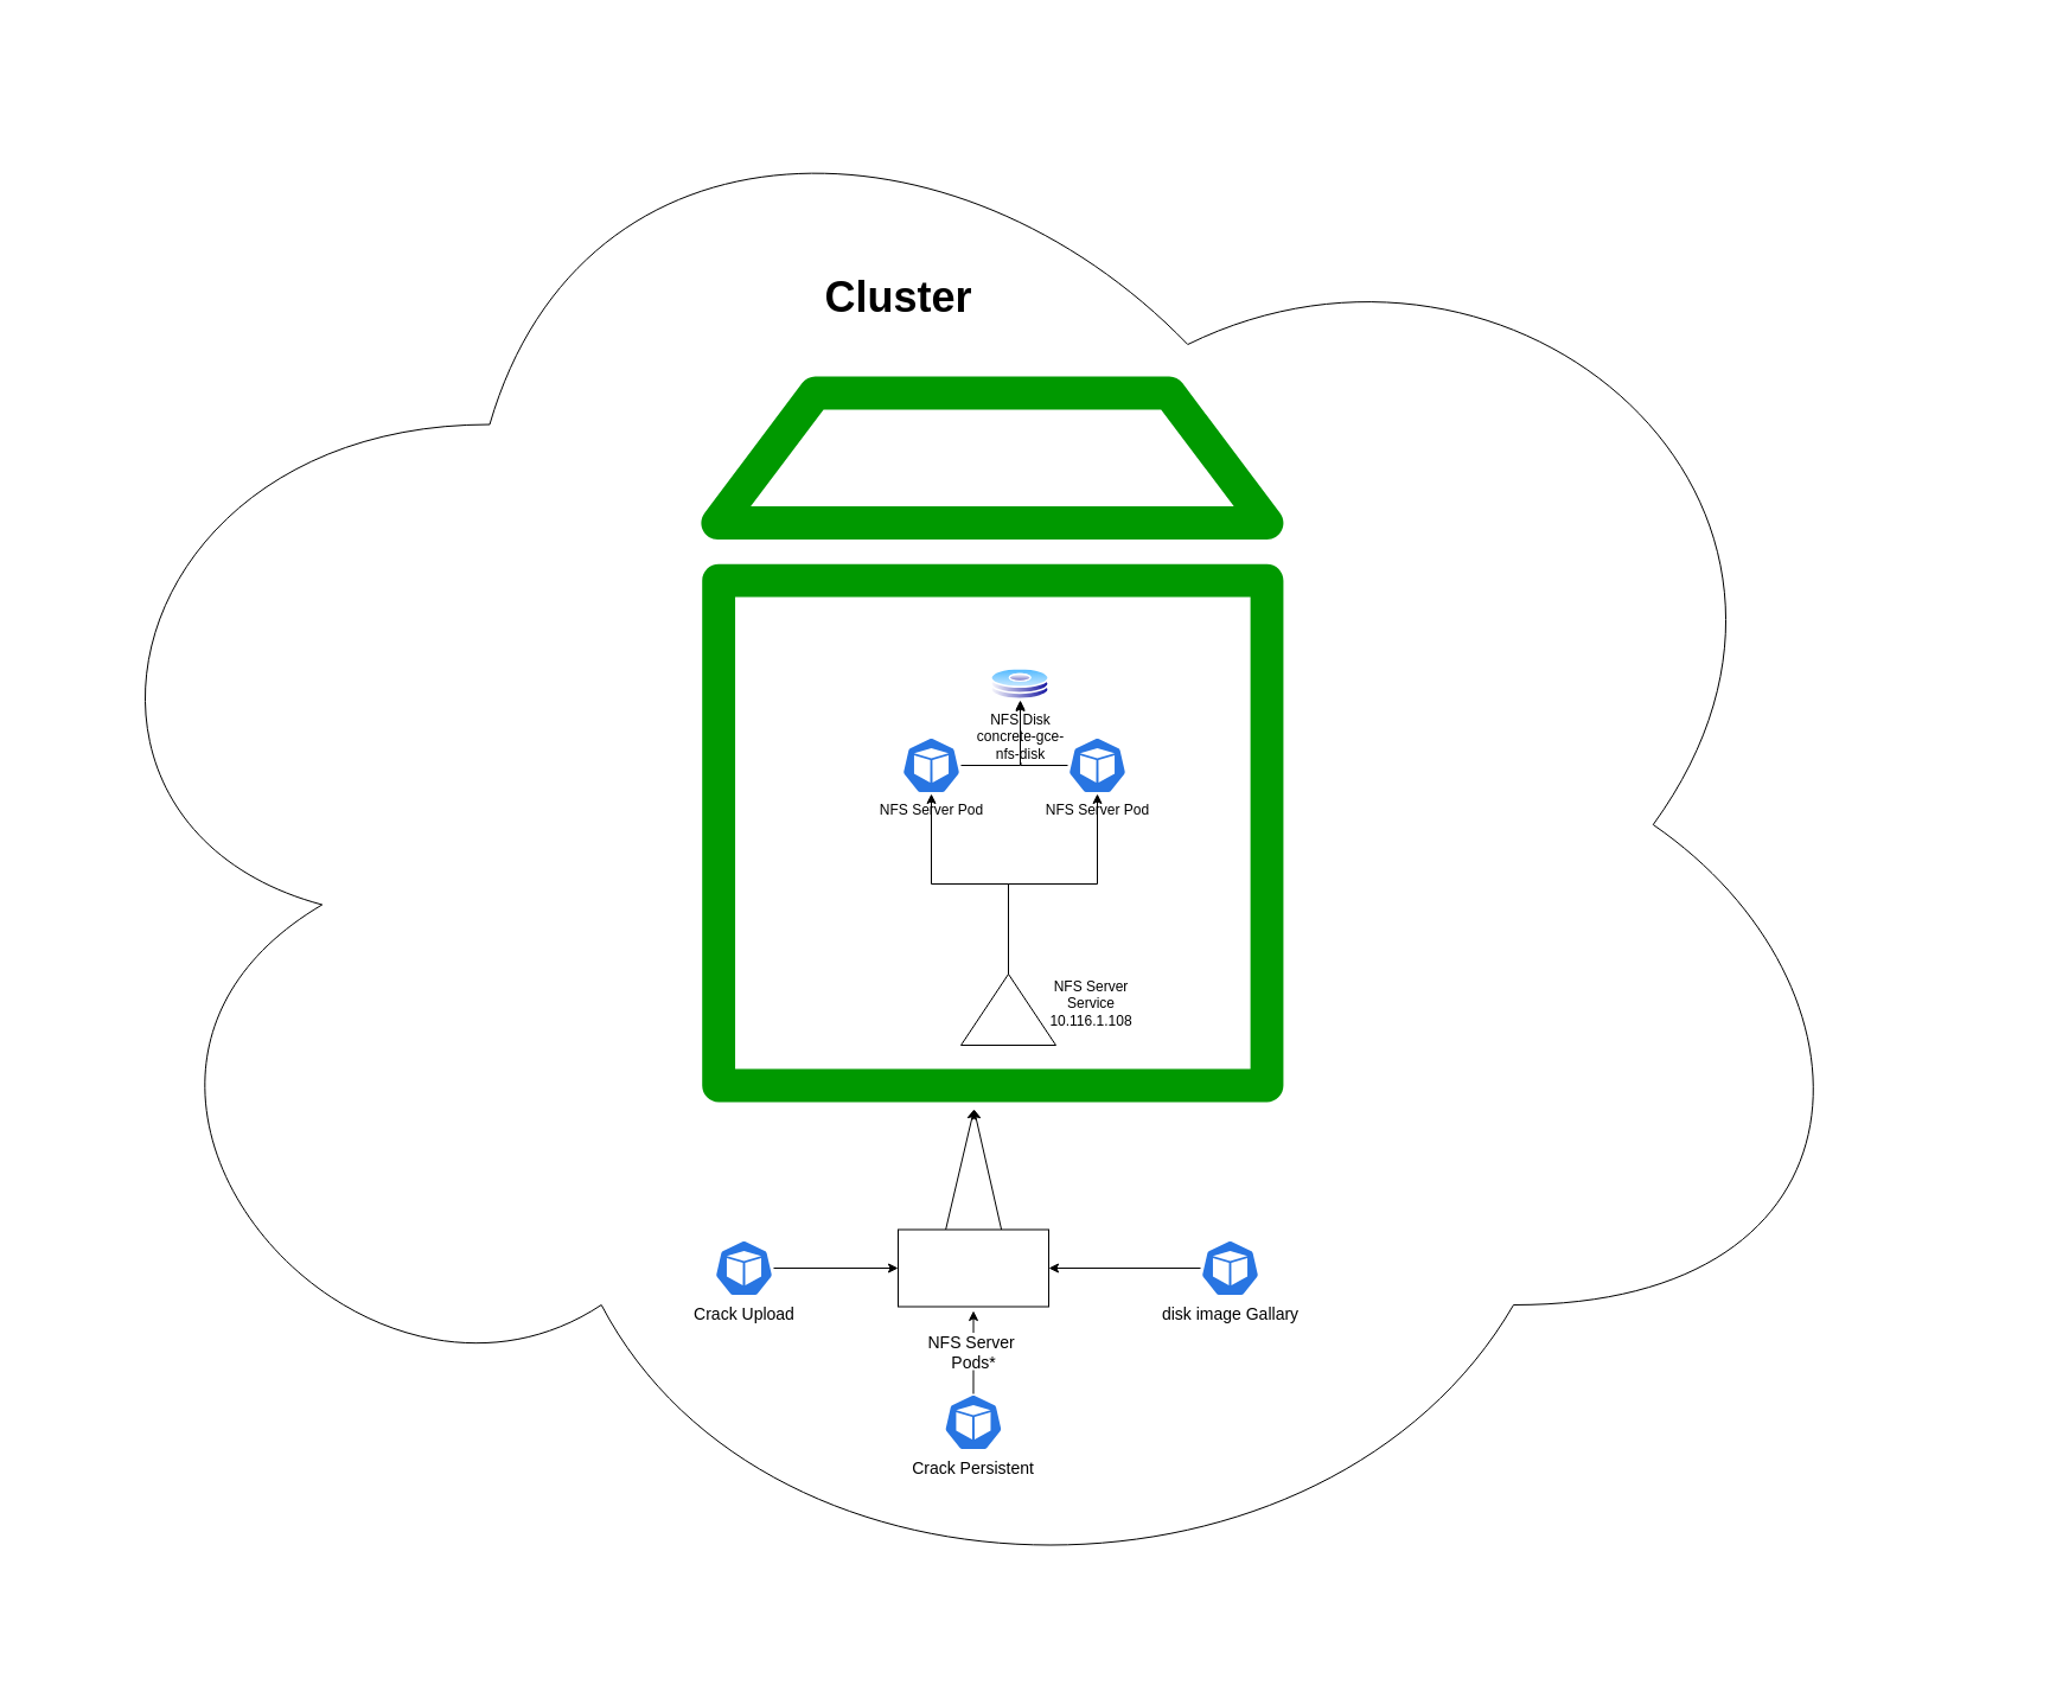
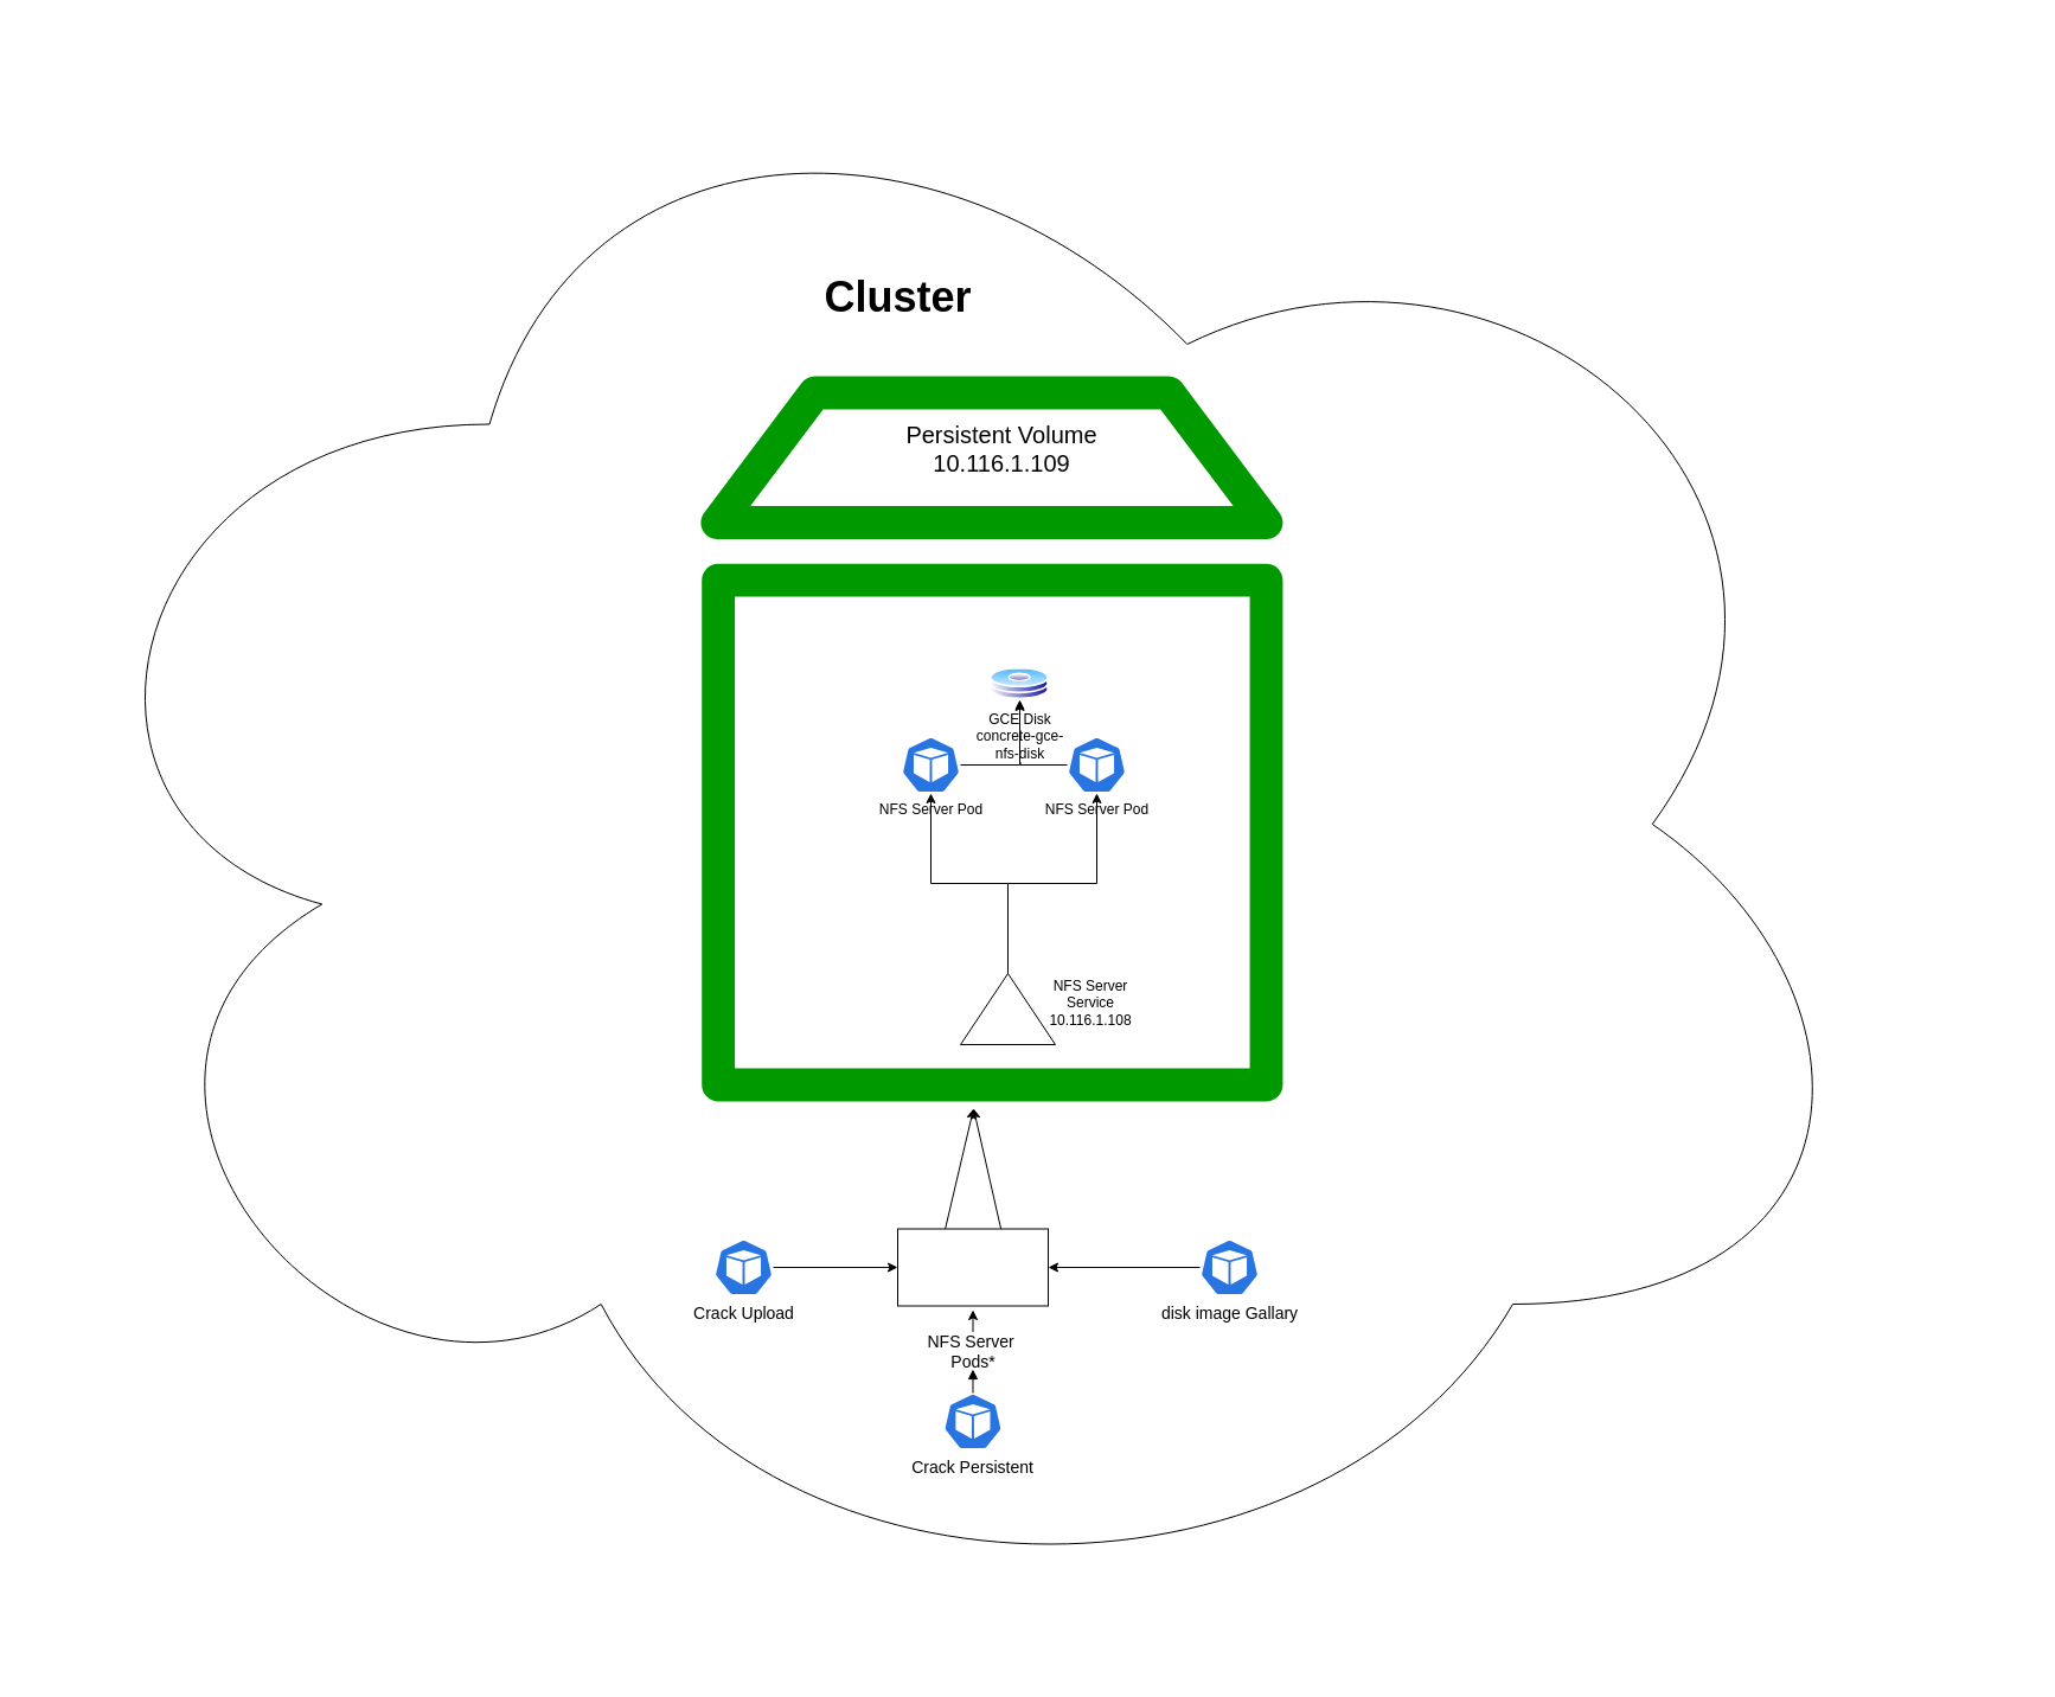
+ <mxCell id="35" value="Persistent Volume&lt;br&gt;10.116.1.109" style="text;html=1;strokeColor=none;fillColor=none;align=center;verticalAlign=middle;whiteSpace=wrap;rounded=0;fontSize=20;" parent="22" vertex="1"><mxGeometry x="130" y="50" width="250" height="30" as="geometry" /></mxCell>
- <mxCell id="33" value="NFS Disk&lt;br&gt;concrete-gce-&lt;br&gt;nfs-disk" style="aspect=fixed;perimeter=ellipsePerimeter;html=1;align=center;shadow=0;dashed=0;spacingTop=3;image;image=img/lib/active_directory/hard_disk.svg;" parent="24" vertex="1"><mxGeometry x="75" width="50" height="27" as="geometry" /></mxCell>
+ <mxCell id="33" value="GCE Disk&lt;br&gt;concrete-gce-&lt;br&gt;nfs-disk" style="aspect=fixed;perimeter=ellipsePerimeter;html=1;align=center;shadow=0;dashed=0;spacingTop=3;image;image=img/lib/active_directory/hard_disk.svg;" parent="24" vertex="1"><mxGeometry x="75" width="50" height="27" as="geometry" /></mxCell>
- <mxCell id="37" value="" style="edgeStyle=none;rounded=0;orthogonalLoop=1;jettySize=auto;html=1;fontSize=14;endArrow=none;" parent="5" source="21" target="16" edge="1"><mxGeometry relative="1" as="geometry"><mxPoint x="958.5" y="710" as="targetPoint" /><mxPoint x="958.5" y="820" as="sourcePoint" /></mxGeometry></mxCell>
+ <mxCell id="37" value="" style="edgeStyle=none;rounded=0;orthogonalLoop=1;jettySize=auto;html=1;fontSize=14;endArrow=block;" parent="5" source="21" target="16" edge="1"><mxGeometry relative="1" as="geometry"><mxPoint x="958.5" y="710" as="targetPoint" /><mxPoint x="958.5" y="820" as="sourcePoint" /></mxGeometry></mxCell>
